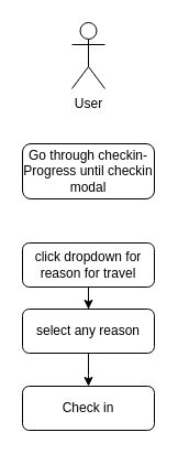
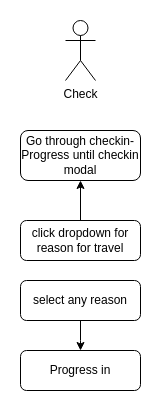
- <mxCell id="3" value="User" style="shape=umlActor;verticalLabelPosition=bottom;verticalAlign=top;html=1;outlineConnect=0;" parent="1" vertex="1"><mxGeometry x="65" y="20" width="30" height="60" as="geometry" /></mxCell>
+ <mxCell id="3" value="Check" style="shape=umlActor;verticalLabelPosition=bottom;verticalAlign=top;html=1;outlineConnect=0;" parent="1" vertex="1"><mxGeometry x="65" y="20" width="30" height="60" as="geometry" /></mxCell>
- <mxCell id="4" style="edgeStyle=orthogonalEdgeStyle;rounded=0;orthogonalLoop=1;jettySize=auto;html=1;" parent="1" source="5" target="7" edge="1"><mxGeometry relative="1" as="geometry" /></mxCell>
+ <mxCell id="4" style="edgeStyle=orthogonalEdgeStyle;rounded=0;orthogonalLoop=1;jettySize=auto;html=1;" parent="1" source="5" target="2" edge="1"><mxGeometry relative="1" as="geometry" /></mxCell>
- <mxCell id="8" value="Check in" style="rounded=1;whiteSpace=wrap;html=1;fontSize=12;glass=0;strokeWidth=1;shadow=0;" parent="1" vertex="1"><mxGeometry x="20" y="350" width="120" height="40" as="geometry" /></mxCell>
+ <mxCell id="8" value="Progress in" style="rounded=1;whiteSpace=wrap;html=1;fontSize=12;glass=0;strokeWidth=1;shadow=0;" parent="1" vertex="1"><mxGeometry x="20" y="350" width="120" height="40" as="geometry" /></mxCell>
